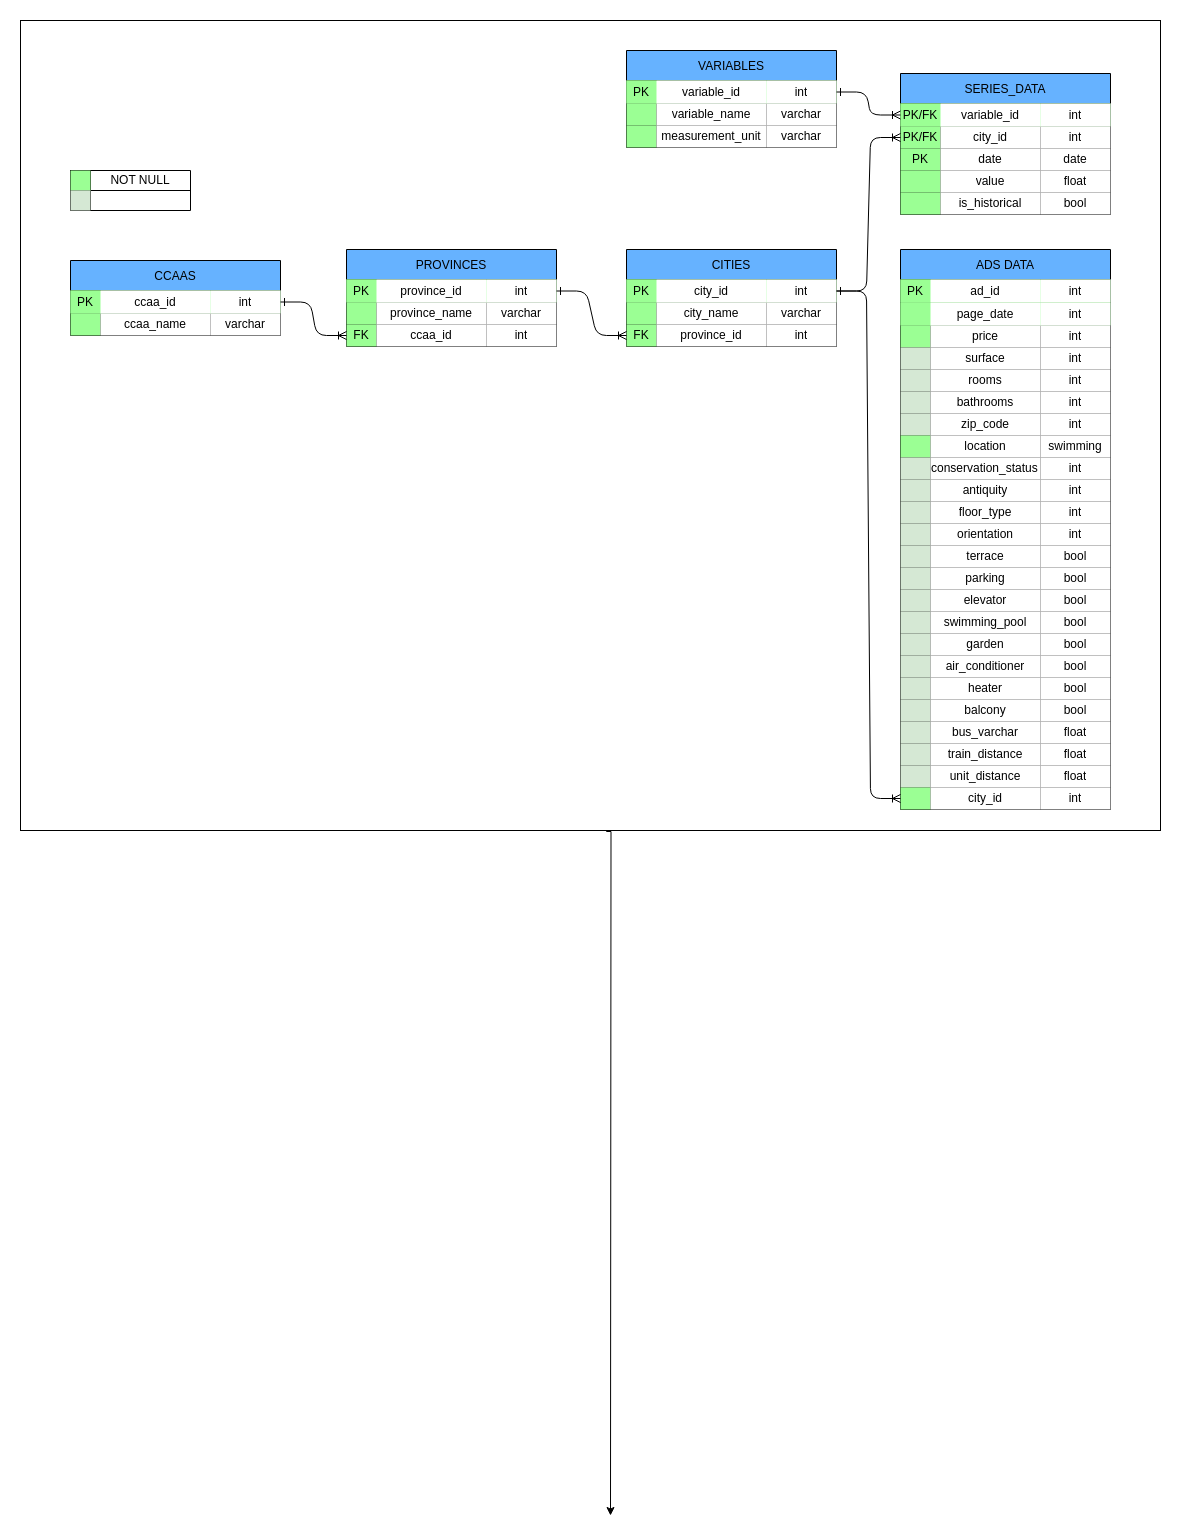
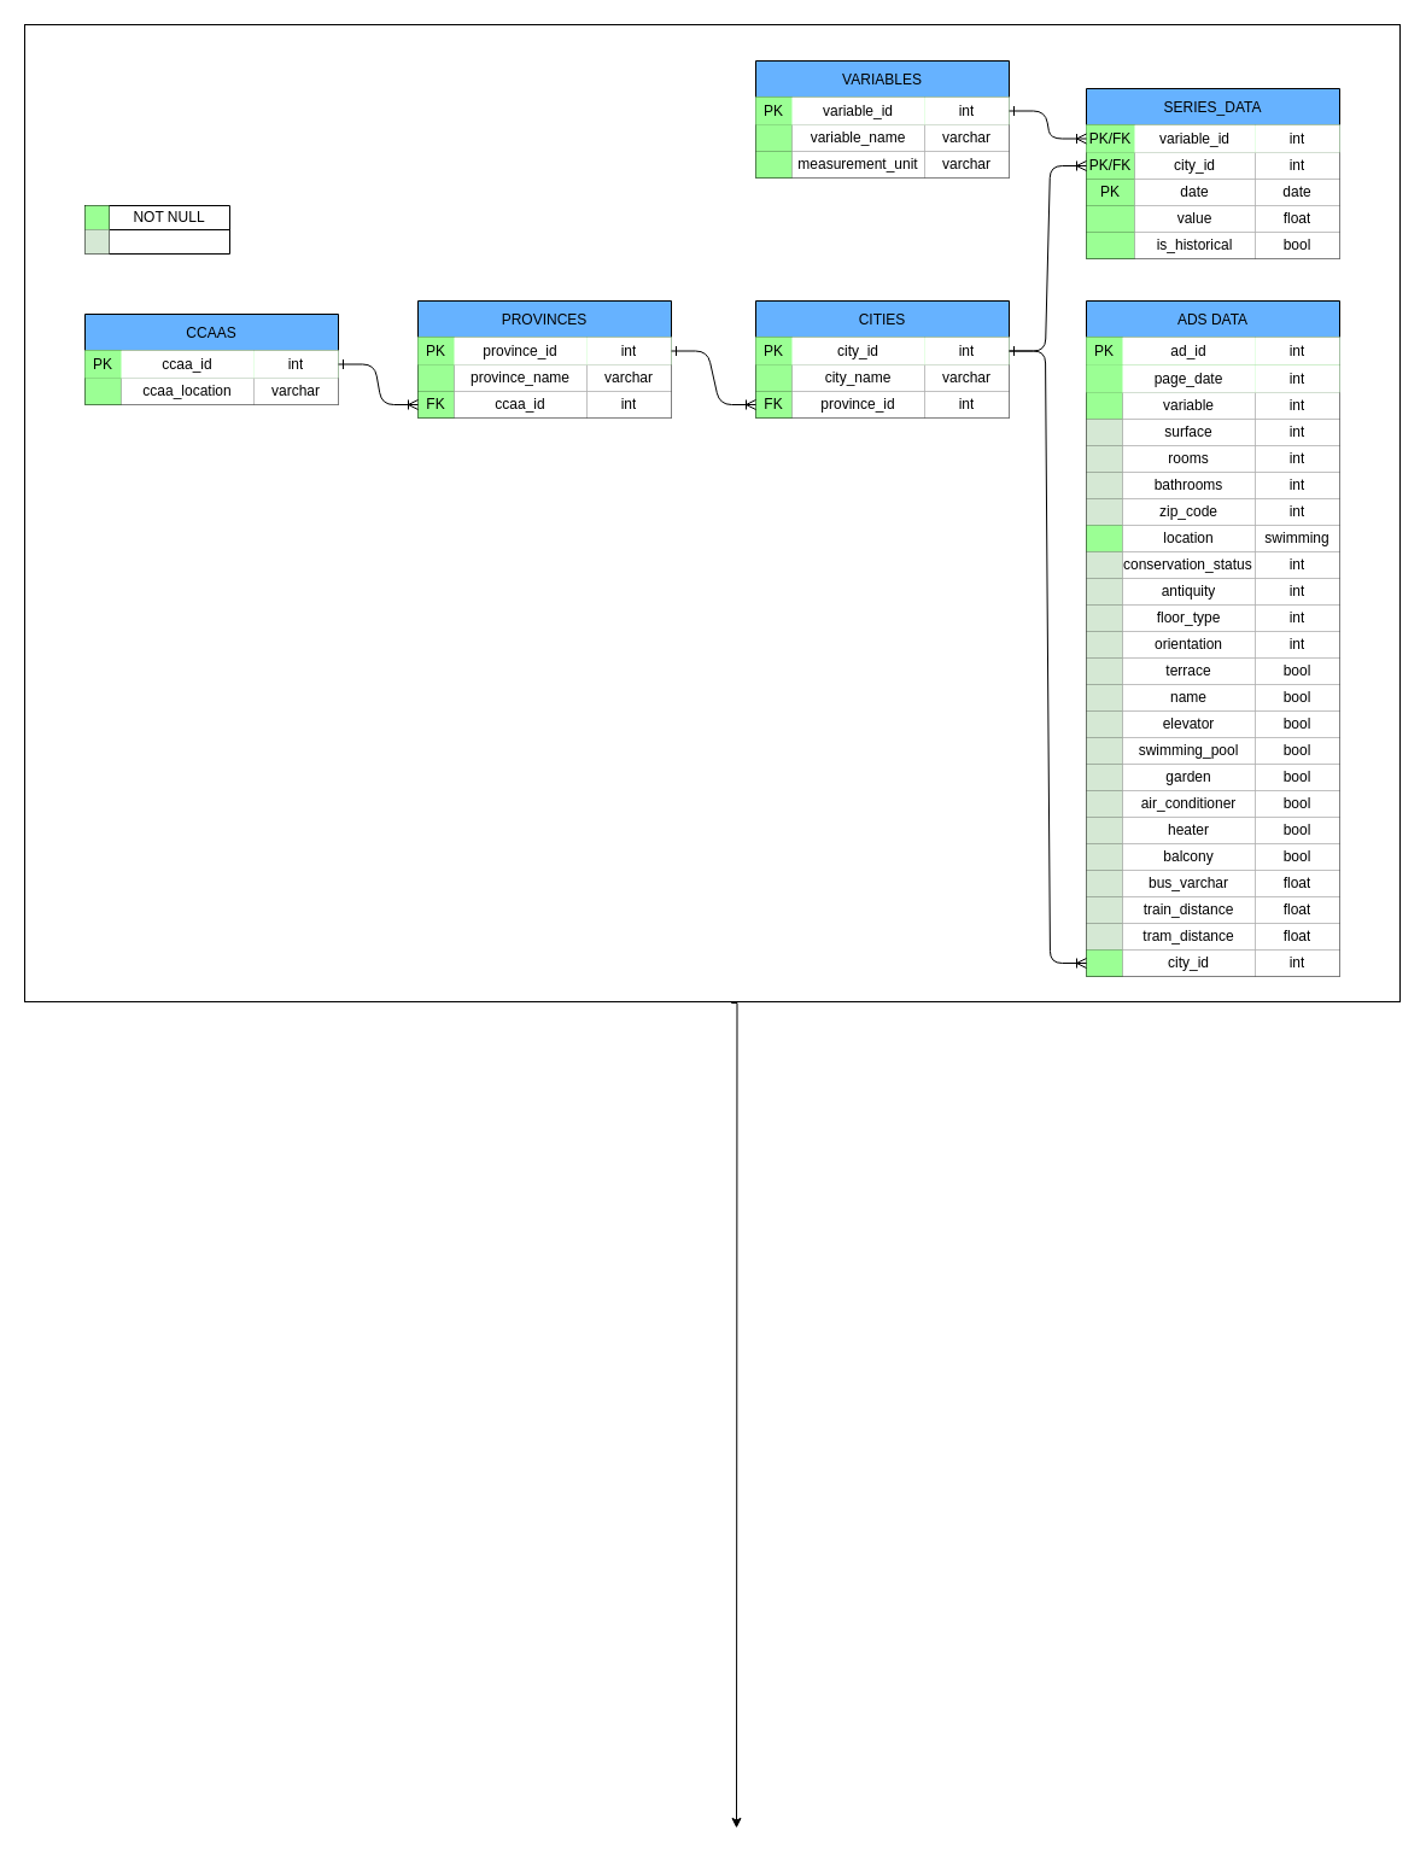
- <mxCell id="12" value="ccaa_name" style="shape=partialRectangle;html=1;whiteSpace=wrap;connectable=0;strokeColor=#FFFFFF;overflow=hidden;fillColor=#FFFFFF;top=0;left=0;bottom=0;right=0;pointerEvents=1;" parent="10" vertex="1"><mxGeometry x="30" width="110" height="22" as="geometry"><mxRectangle width="110" height="22" as="alternateBounds" /></mxGeometry></mxCell>
+ <mxCell id="12" value="ccaa_location" style="shape=partialRectangle;html=1;whiteSpace=wrap;connectable=0;strokeColor=#FFFFFF;overflow=hidden;fillColor=#FFFFFF;top=0;left=0;bottom=0;right=0;pointerEvents=1;" parent="10" vertex="1"><mxGeometry x="30" width="110" height="22" as="geometry"><mxRectangle width="110" height="22" as="alternateBounds" /></mxGeometry></mxCell>
- <mxCell id="60" value="price" style="shape=partialRectangle;html=1;whiteSpace=wrap;connectable=0;strokeColor=#FFFFFF;overflow=hidden;fillColor=#FFFFFF;top=0;left=0;bottom=0;right=0;pointerEvents=1;" parent="58" vertex="1"><mxGeometry x="30" width="110" height="22" as="geometry"><mxRectangle width="110" height="22" as="alternateBounds" /></mxGeometry></mxCell>
+ <mxCell id="60" value="variable" style="shape=partialRectangle;html=1;whiteSpace=wrap;connectable=0;strokeColor=#FFFFFF;overflow=hidden;fillColor=#FFFFFF;top=0;left=0;bottom=0;right=0;pointerEvents=1;" parent="58" vertex="1"><mxGeometry x="30" width="110" height="22" as="geometry"><mxRectangle width="110" height="22" as="alternateBounds" /></mxGeometry></mxCell>
- <mxCell id="104" value="parking" style="shape=partialRectangle;html=1;whiteSpace=wrap;connectable=0;strokeColor=#FFFFFF;overflow=hidden;fillColor=#FFFFFF;top=0;left=0;bottom=0;right=0;pointerEvents=1;" parent="102" vertex="1"><mxGeometry x="30" width="110" height="22" as="geometry"><mxRectangle width="110" height="22" as="alternateBounds" /></mxGeometry></mxCell>
+ <mxCell id="104" value="name" style="shape=partialRectangle;html=1;whiteSpace=wrap;connectable=0;strokeColor=#FFFFFF;overflow=hidden;fillColor=#FFFFFF;top=0;left=0;bottom=0;right=0;pointerEvents=1;" parent="102" vertex="1"><mxGeometry x="30" width="110" height="22" as="geometry"><mxRectangle width="110" height="22" as="alternateBounds" /></mxGeometry></mxCell>
- <mxCell id="140" value="unit_distance" style="shape=partialRectangle;html=1;whiteSpace=wrap;connectable=0;strokeColor=#FFFFFF;overflow=hidden;fillColor=#FFFFFF;top=0;left=0;bottom=0;right=0;pointerEvents=1;" parent="138" vertex="1"><mxGeometry x="30" width="110" height="22" as="geometry"><mxRectangle width="110" height="22" as="alternateBounds" /></mxGeometry></mxCell>
+ <mxCell id="140" value="tram_distance" style="shape=partialRectangle;html=1;whiteSpace=wrap;connectable=0;strokeColor=#FFFFFF;overflow=hidden;fillColor=#FFFFFF;top=0;left=0;bottom=0;right=0;pointerEvents=1;" parent="138" vertex="1"><mxGeometry x="30" width="110" height="22" as="geometry"><mxRectangle width="110" height="22" as="alternateBounds" /></mxGeometry></mxCell>
